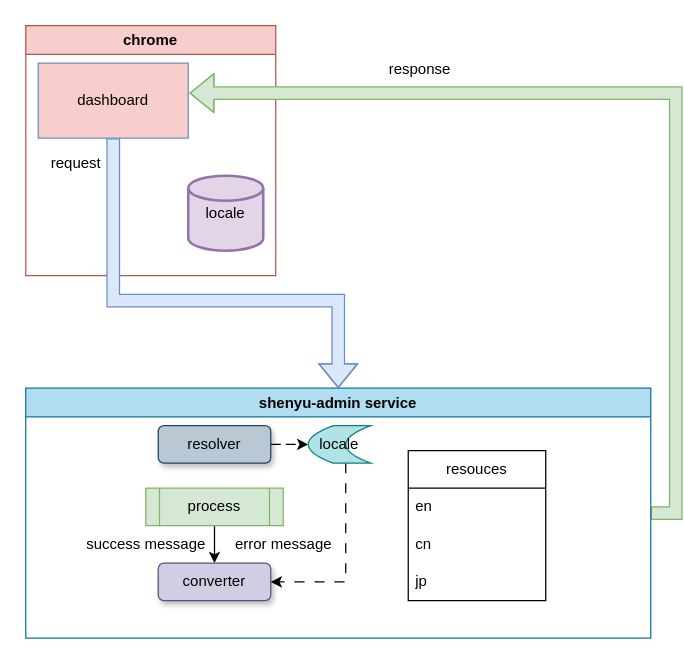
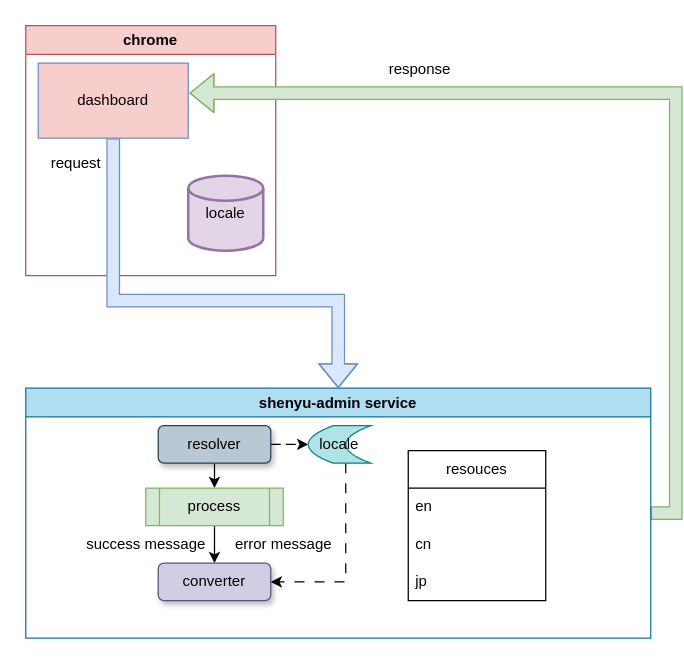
+ <mxCell id="7" style="edgeStyle=orthogonalEdgeStyle;rounded=0;orthogonalLoop=1;jettySize=auto;html=1;exitX=0.5;exitY=1;exitDx=0;exitDy=0;entryX=0.5;entryY=0;entryDx=0;entryDy=0;" parent="6" source="9" target="11" edge="1"><mxGeometry relative="1" as="geometry" /></mxCell>
